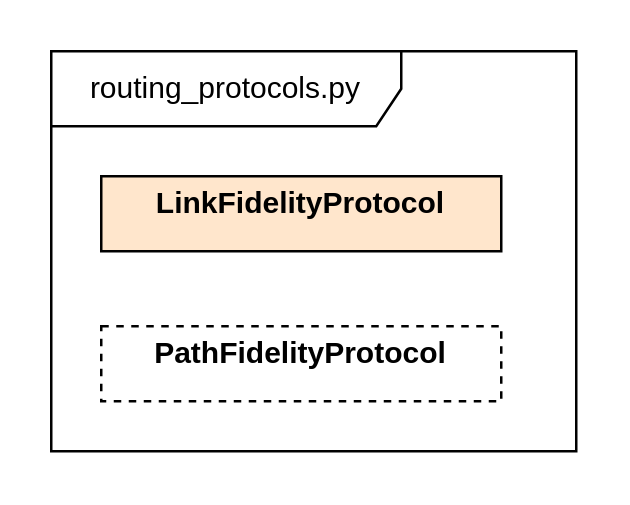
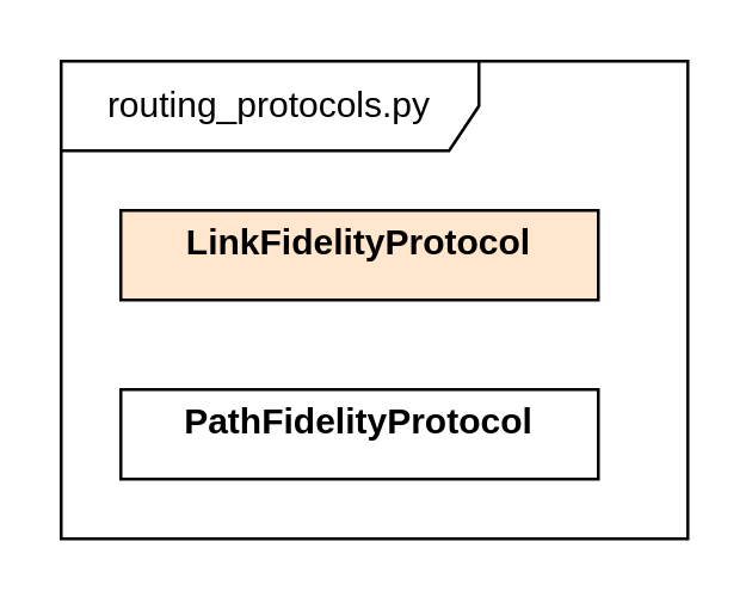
- <mxCell id="4" value="&lt;p style=&quot;margin:0px;margin-top:4px;text-align:center;&quot;&gt;&lt;b&gt;PathFidelityProtocol&lt;/b&gt;&lt;/p&gt;" style="verticalAlign=top;align=left;overflow=fill;html=1;whiteSpace=wrap;dashed=1;" vertex="1" parent="1"><mxGeometry x="40" y="130" width="160" height="30" as="geometry" /></mxCell>
+ <mxCell id="4" value="&lt;p style=&quot;margin:0px;margin-top:4px;text-align:center;&quot;&gt;&lt;b&gt;PathFidelityProtocol&lt;/b&gt;&lt;/p&gt;" style="verticalAlign=top;align=left;overflow=fill;html=1;whiteSpace=wrap;" vertex="1" parent="1"><mxGeometry x="40" y="130" width="160" height="30" as="geometry" /></mxCell>
